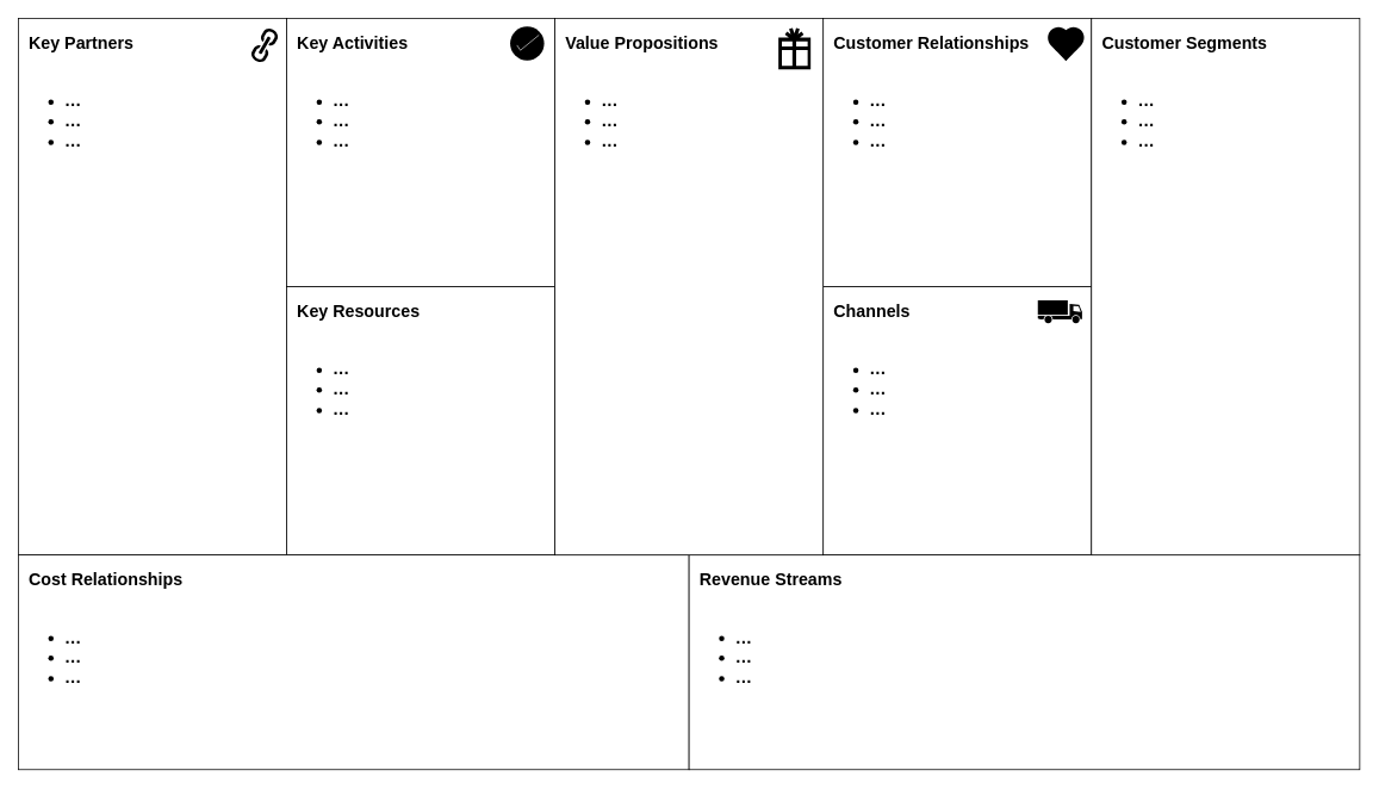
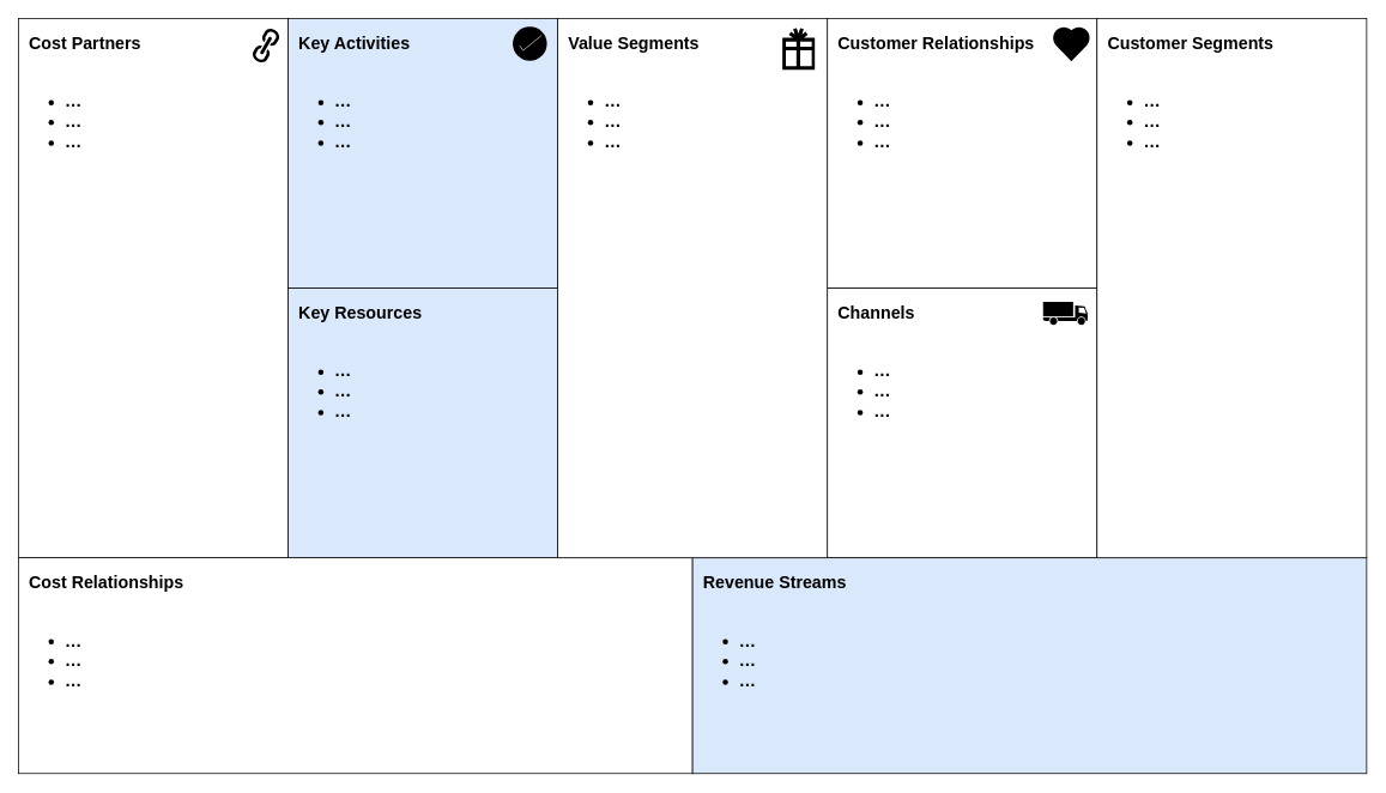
- <mxCell id="2" value="Key Partners&lt;br&gt;&lt;br&gt;&lt;ul&gt;&lt;li&gt;…&lt;/li&gt;&lt;li&gt;…&lt;/li&gt;&lt;li&gt;…&lt;/li&gt;&lt;/ul&gt;" style="rounded=0;whiteSpace=wrap;html=1;align=left;verticalAlign=top;spacingLeft=10;spacingTop=10;fontSize=19;fontStyle=1" parent="1" vertex="1"><mxGeometry x="20" y="20" width="300" height="600" as="geometry" /></mxCell>
+ <mxCell id="2" value="Cost Partners&lt;br&gt;&lt;br&gt;&lt;ul&gt;&lt;li&gt;…&lt;/li&gt;&lt;li&gt;…&lt;/li&gt;&lt;li&gt;…&lt;/li&gt;&lt;/ul&gt;" style="rounded=0;whiteSpace=wrap;html=1;align=left;verticalAlign=top;spacingLeft=10;spacingTop=10;fontSize=19;fontStyle=1" parent="1" vertex="1"><mxGeometry x="20" y="20" width="300" height="600" as="geometry" /></mxCell>
- <mxCell id="9" value="Value Propositions&lt;br&gt;&lt;br&gt;&lt;ul&gt;&lt;li&gt;…&lt;/li&gt;&lt;li&gt;…&lt;/li&gt;&lt;li&gt;…&lt;/li&gt;&lt;/ul&gt;" style="rounded=0;whiteSpace=wrap;html=1;align=left;verticalAlign=top;spacingLeft=10;spacingTop=10;fontSize=19;fontStyle=1" parent="1" vertex="1"><mxGeometry x="620" y="20" width="300" height="600" as="geometry" /></mxCell>
+ <mxCell id="9" value="Value Segments&lt;br&gt;&lt;br&gt;&lt;ul&gt;&lt;li&gt;…&lt;/li&gt;&lt;li&gt;…&lt;/li&gt;&lt;li&gt;…&lt;/li&gt;&lt;/ul&gt;" style="rounded=0;whiteSpace=wrap;html=1;align=left;verticalAlign=top;spacingLeft=10;spacingTop=10;fontSize=19;fontStyle=1" parent="1" vertex="1"><mxGeometry x="620" y="20" width="300" height="600" as="geometry" /></mxCell>
- <mxCell id="3" value="Key Activities&lt;br&gt;&lt;br&gt;&lt;ul&gt;&lt;li&gt;…&lt;/li&gt;&lt;li&gt;…&lt;/li&gt;&lt;li&gt;…&lt;/li&gt;&lt;/ul&gt;" style="rounded=0;whiteSpace=wrap;html=1;fontSize=19;fontStyle=1;align=left;verticalAlign=top;spacingTop=10;spacingLeft=10;" parent="1" vertex="1"><mxGeometry x="320" y="20" width="300" height="300" as="geometry" /></mxCell>
+ <mxCell id="3" value="Key Activities&lt;br&gt;&lt;br&gt;&lt;ul&gt;&lt;li&gt;…&lt;/li&gt;&lt;li&gt;…&lt;/li&gt;&lt;li&gt;…&lt;/li&gt;&lt;/ul&gt;" style="rounded=0;whiteSpace=wrap;html=1;fontSize=19;fontStyle=1;align=left;verticalAlign=top;spacingTop=10;spacingLeft=10;fillColor=#dae8fc;" parent="1" vertex="1"><mxGeometry x="320" y="20" width="300" height="300" as="geometry" /></mxCell>
- <mxCell id="4" value="Key Resources&lt;br&gt;&lt;br&gt;&lt;ul&gt;&lt;li&gt;…&lt;/li&gt;&lt;li&gt;…&lt;/li&gt;&lt;li&gt;…&lt;/li&gt;&lt;/ul&gt;" style="rounded=0;whiteSpace=wrap;html=1;fontSize=19;fontStyle=1;align=left;verticalAlign=top;spacingTop=10;spacingLeft=10;" parent="1" vertex="1"><mxGeometry x="320" y="320" width="300" height="300" as="geometry" /></mxCell>
+ <mxCell id="4" value="Key Resources&lt;br&gt;&lt;br&gt;&lt;ul&gt;&lt;li&gt;…&lt;/li&gt;&lt;li&gt;…&lt;/li&gt;&lt;li&gt;…&lt;/li&gt;&lt;/ul&gt;" style="rounded=0;whiteSpace=wrap;html=1;fontSize=19;fontStyle=1;align=left;verticalAlign=top;spacingTop=10;spacingLeft=10;fillColor=#dae8fc;" parent="1" vertex="1"><mxGeometry x="320" y="320" width="300" height="300" as="geometry" /></mxCell>
- <mxCell id="8" value="Revenue Streams&lt;br&gt;&lt;br&gt;&lt;ul&gt;&lt;li&gt;…&lt;/li&gt;&lt;li&gt;…&lt;/li&gt;&lt;li&gt;…&lt;/li&gt;&lt;/ul&gt;" style="rounded=0;whiteSpace=wrap;html=1;fontSize=19;fontStyle=1;align=left;verticalAlign=top;spacingTop=10;spacingLeft=10;" parent="1" vertex="1"><mxGeometry x="770" y="620" width="750" height="240" as="geometry" /></mxCell>
+ <mxCell id="8" value="Revenue Streams&lt;br&gt;&lt;br&gt;&lt;ul&gt;&lt;li&gt;…&lt;/li&gt;&lt;li&gt;…&lt;/li&gt;&lt;li&gt;…&lt;/li&gt;&lt;/ul&gt;" style="rounded=0;whiteSpace=wrap;html=1;fontSize=19;fontStyle=1;align=left;verticalAlign=top;spacingTop=10;spacingLeft=10;fillColor=#dae8fc;" parent="1" vertex="1"><mxGeometry x="770" y="620" width="750" height="240" as="geometry" /></mxCell>
